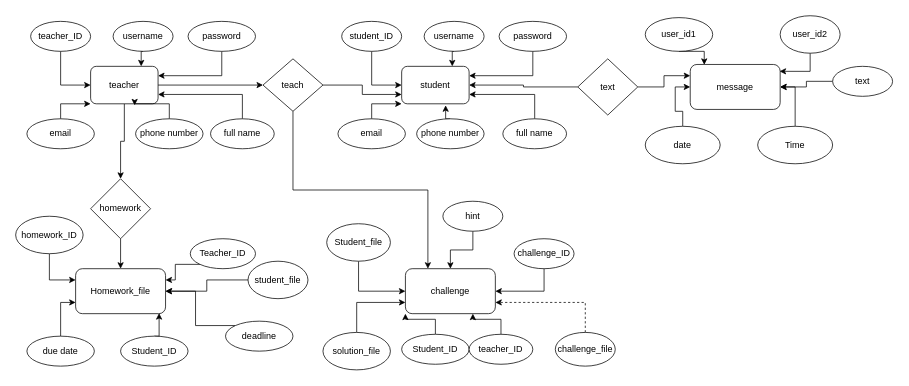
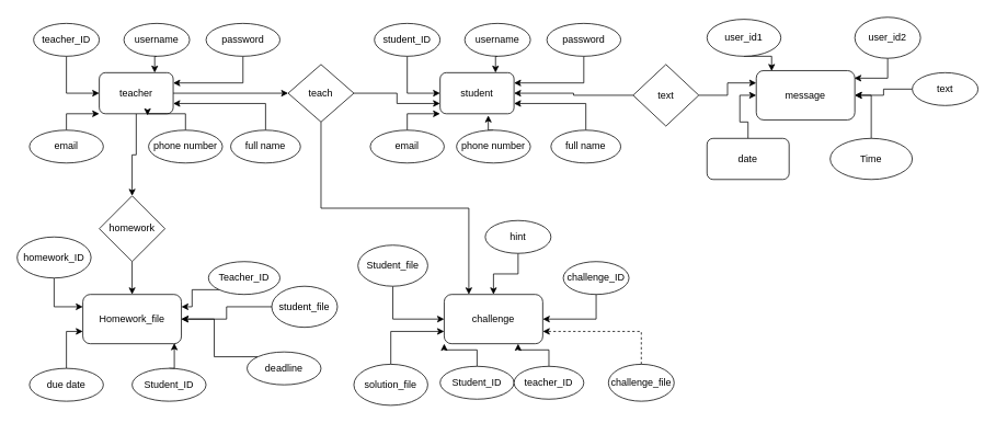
- <mxCell id="42" value="date" style="ellipse;whiteSpace=wrap;html=1;" vertex="1" parent="1"><mxGeometry x="860" y="168" width="100" height="50" as="geometry" /></mxCell>
+ <mxCell id="42" value="date" style="whiteSpace=wrap;html=1;rounded=1;" vertex="1" parent="1"><mxGeometry x="860" y="168" width="100" height="50" as="geometry" /></mxCell>
